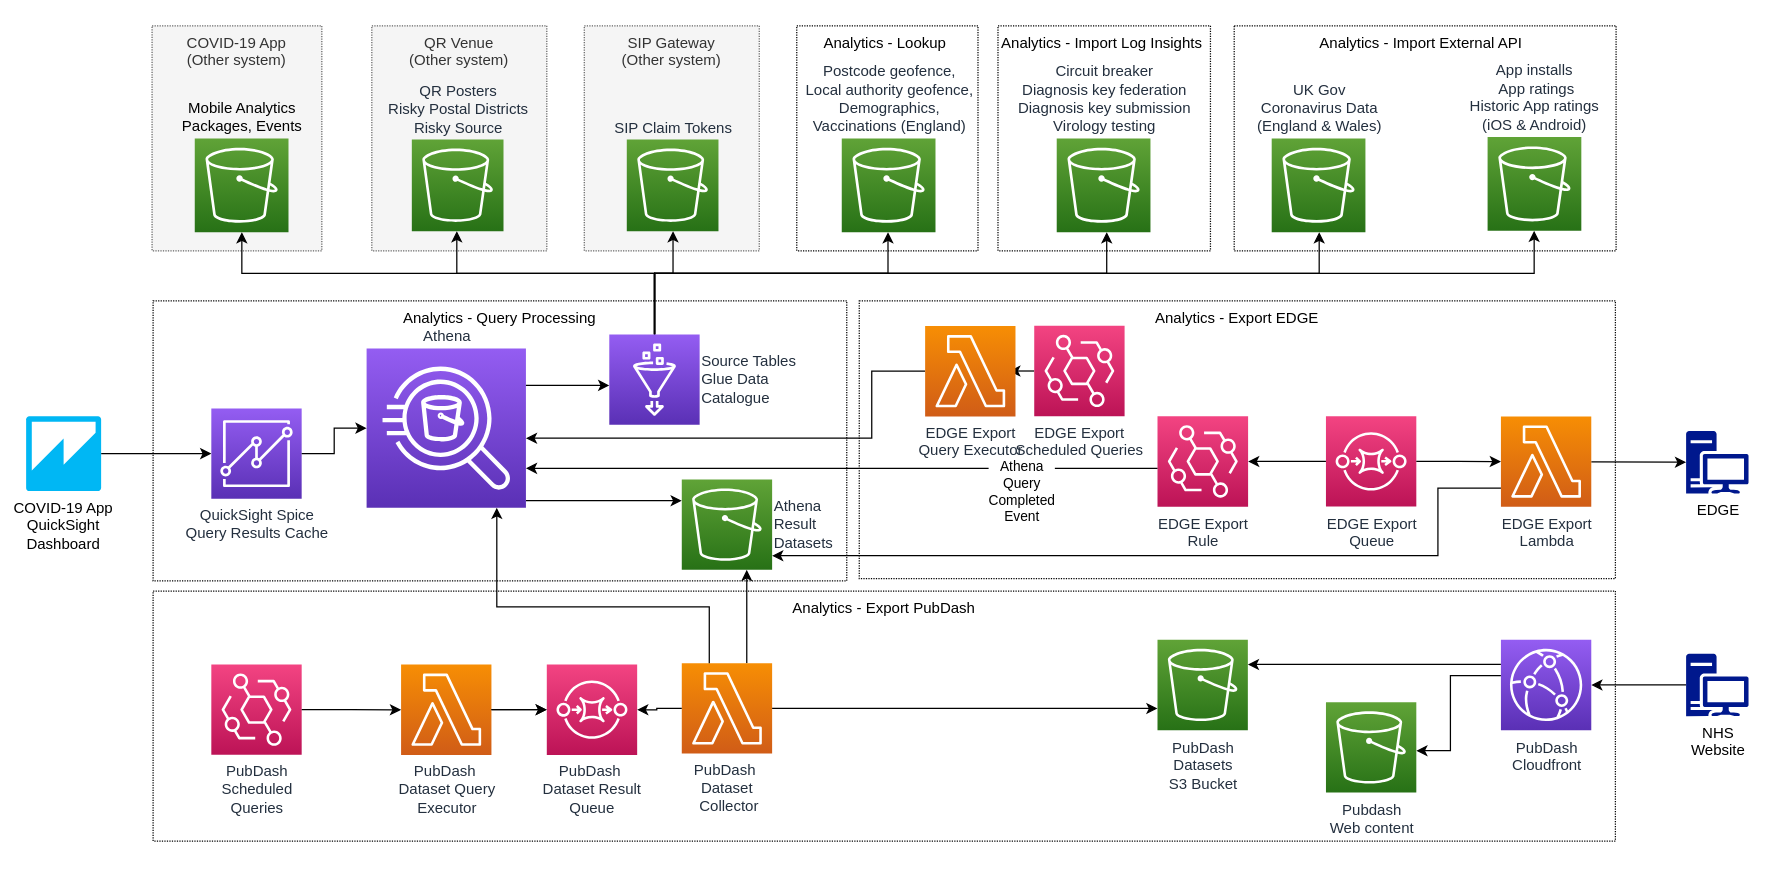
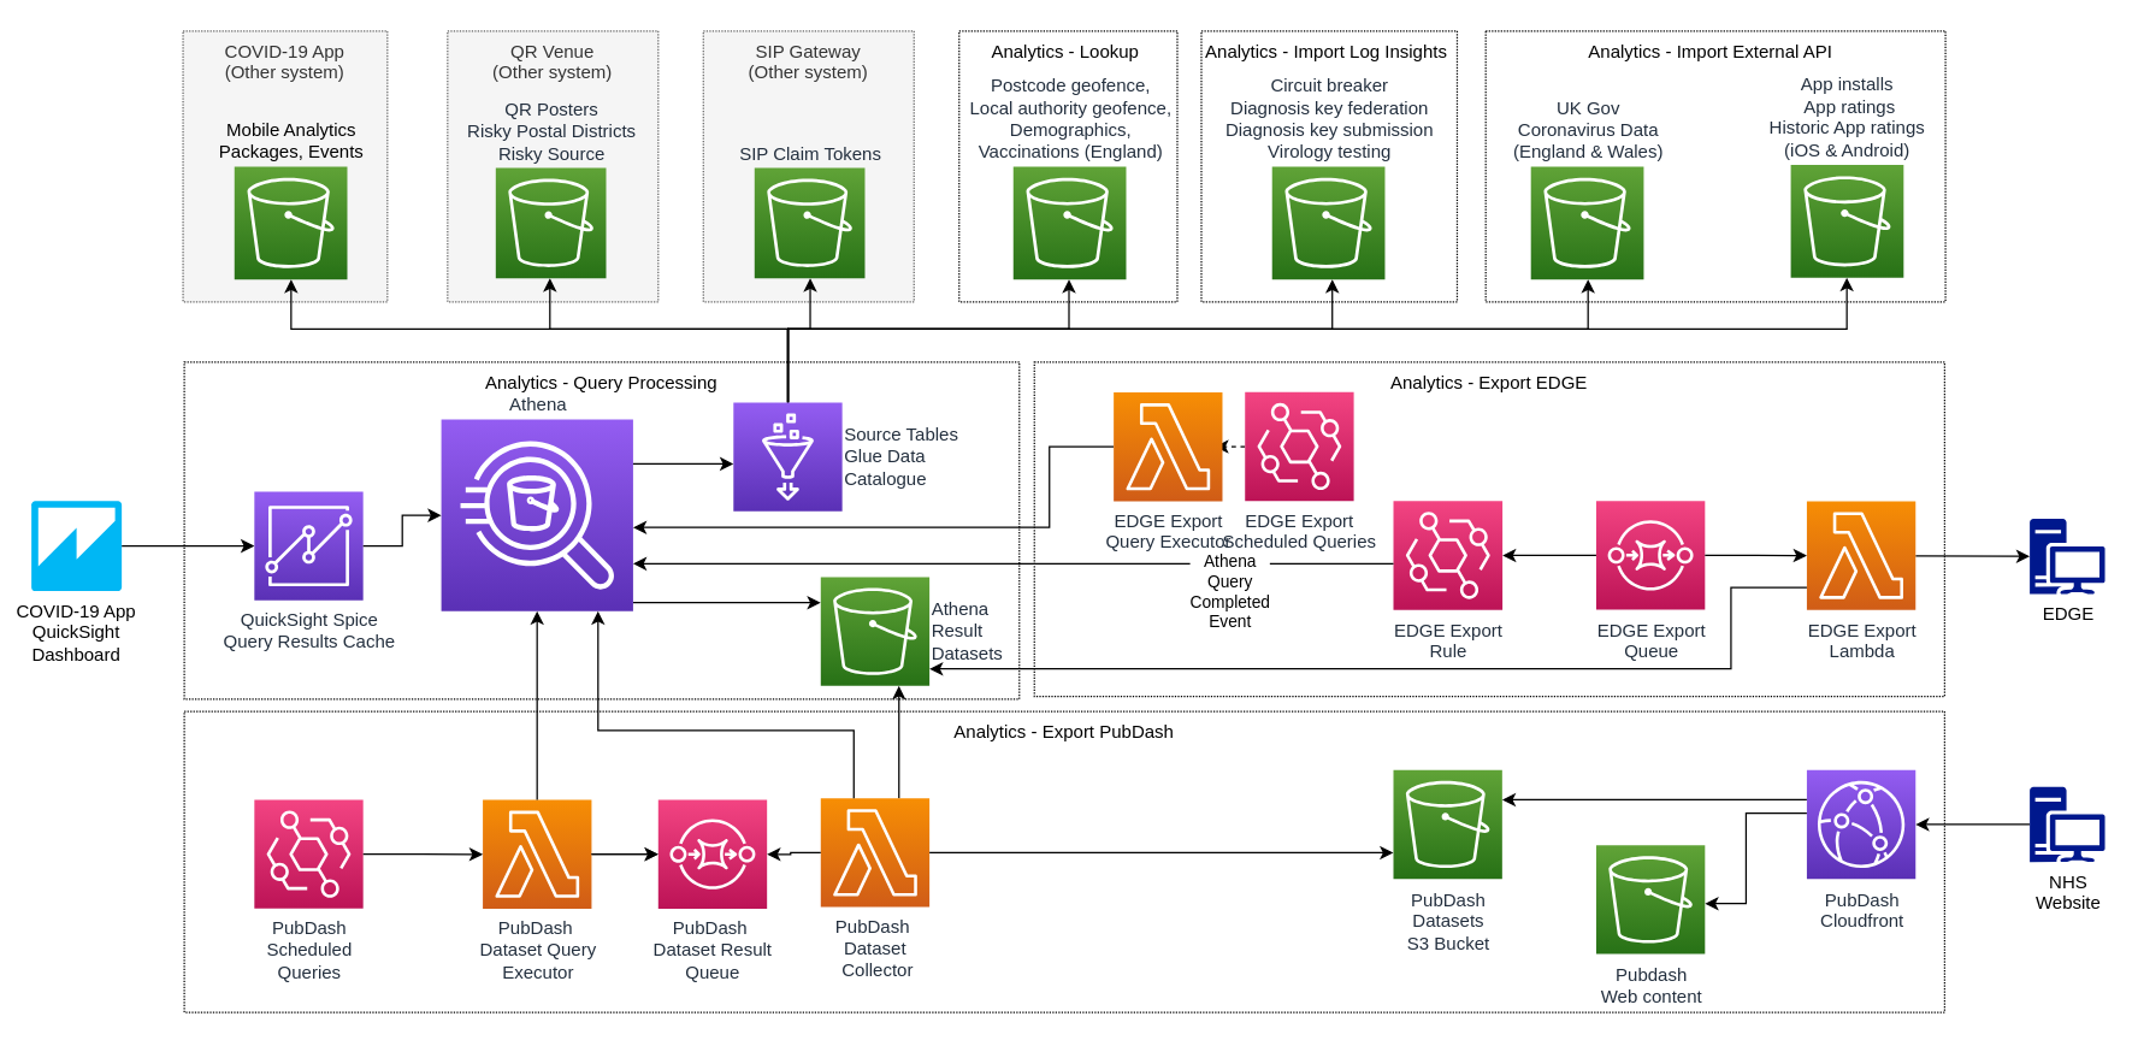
- <mxCell id="61" style="edgeStyle=orthogonalEdgeStyle;rounded=0;orthogonalLoop=1;jettySize=auto;html=1;labelBackgroundColor=#FFFFFF;fontSize=11;endArrow=classic;endFill=1;" parent="1" source="62" target="64" edge="1"><mxGeometry relative="1" as="geometry" /></mxCell>
+ <mxCell id="61" style="edgeStyle=orthogonalEdgeStyle;rounded=0;orthogonalLoop=1;jettySize=auto;html=1;labelBackgroundColor=#FFFFFF;fontSize=11;endArrow=classic;endFill=1;dashed=1;" parent="1" source="62" target="64" edge="1"><mxGeometry relative="1" as="geometry" /></mxCell>
+ <mxCell id="40" style="rounded=0;orthogonalLoop=1;jettySize=auto;html=1;fontColor=#000000;edgeStyle=orthogonalEdgeStyle;" parent="1" source="27" target="18" edge="1"><mxGeometry x="127.09" y="1212.3" as="geometry"><Array as="points"><mxPoint x="357" y="460" /><mxPoint x="357" y="460" /></Array></mxGeometry></mxCell>
